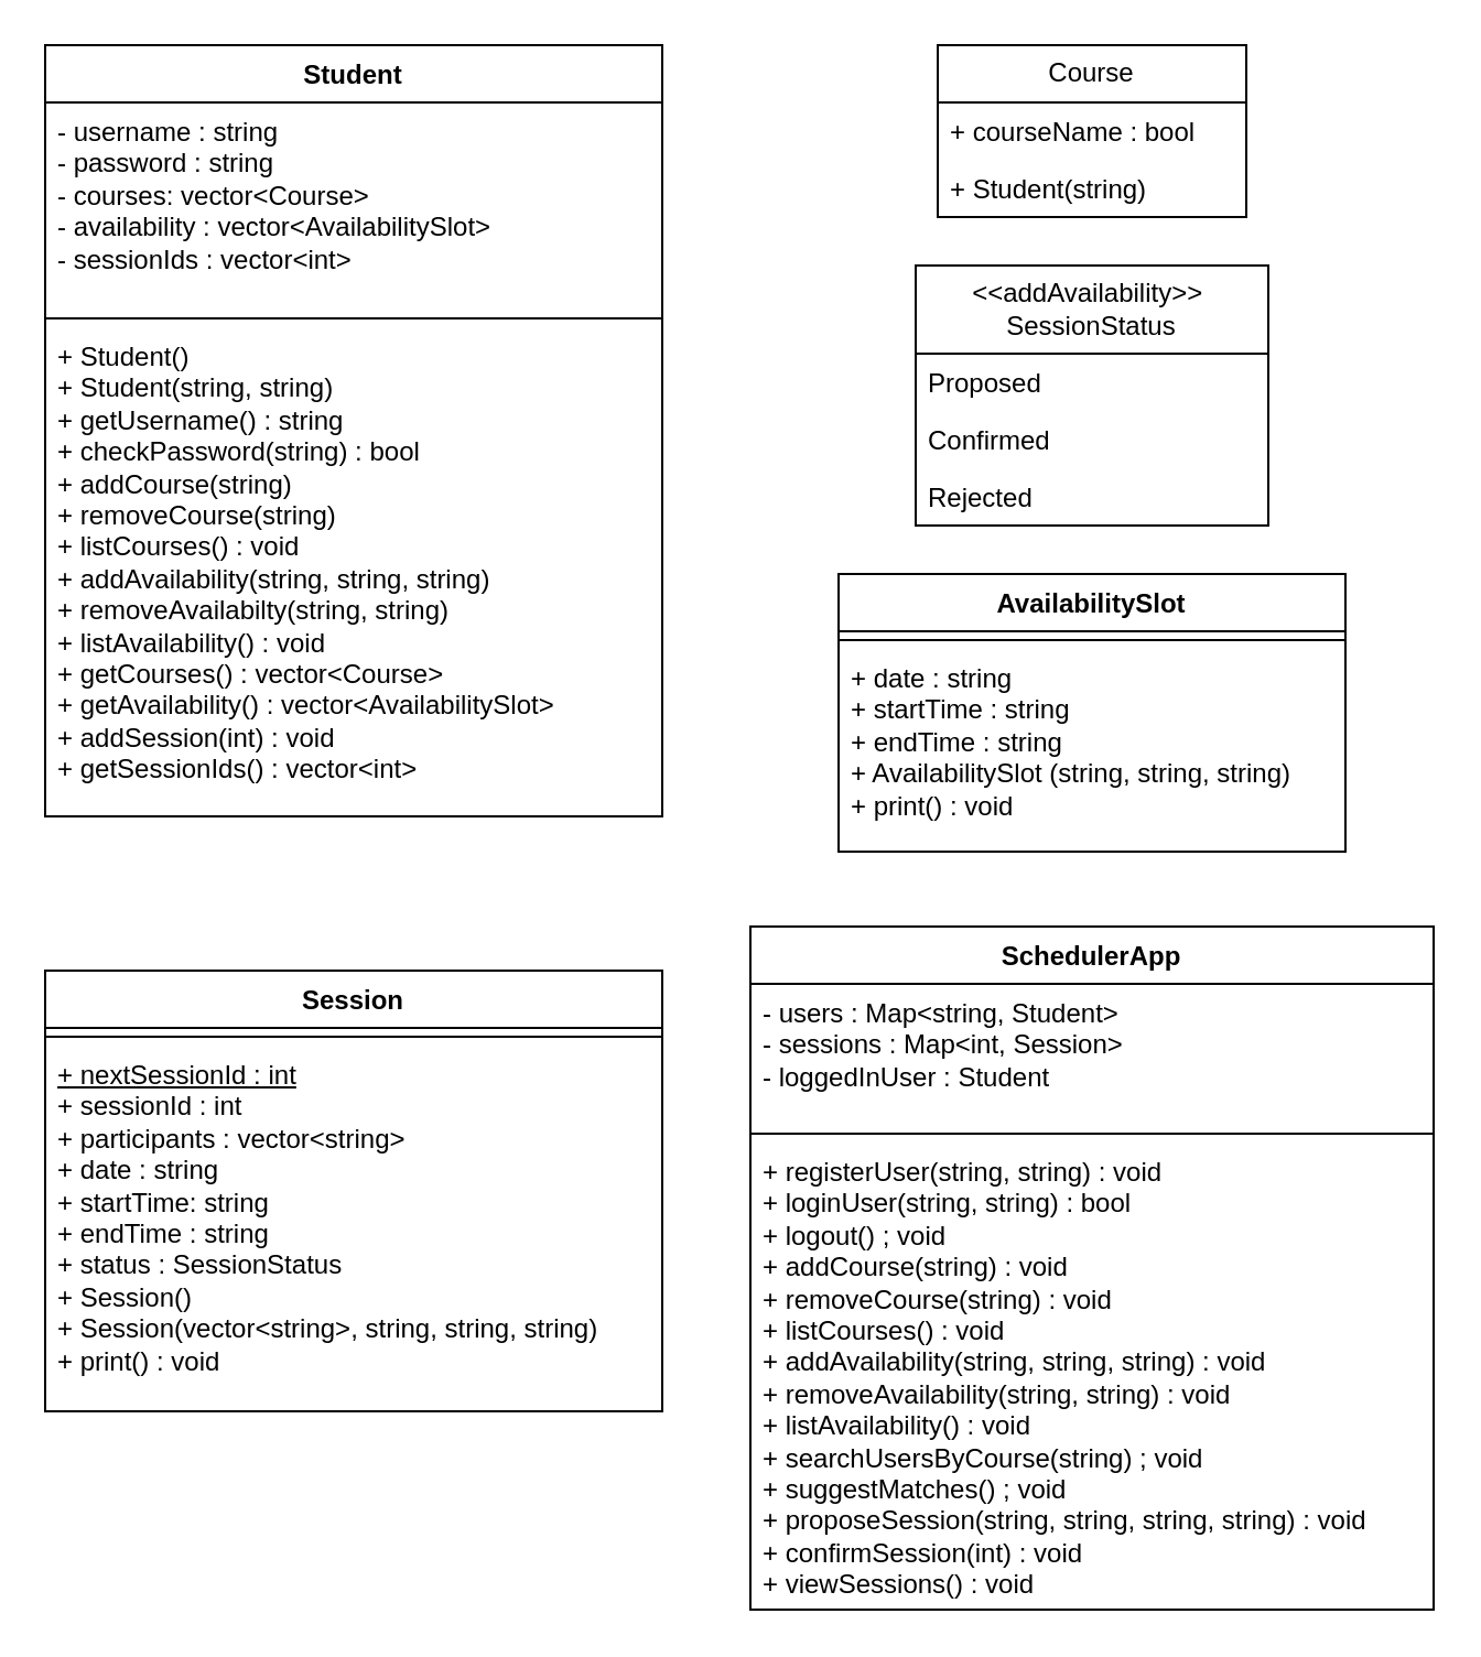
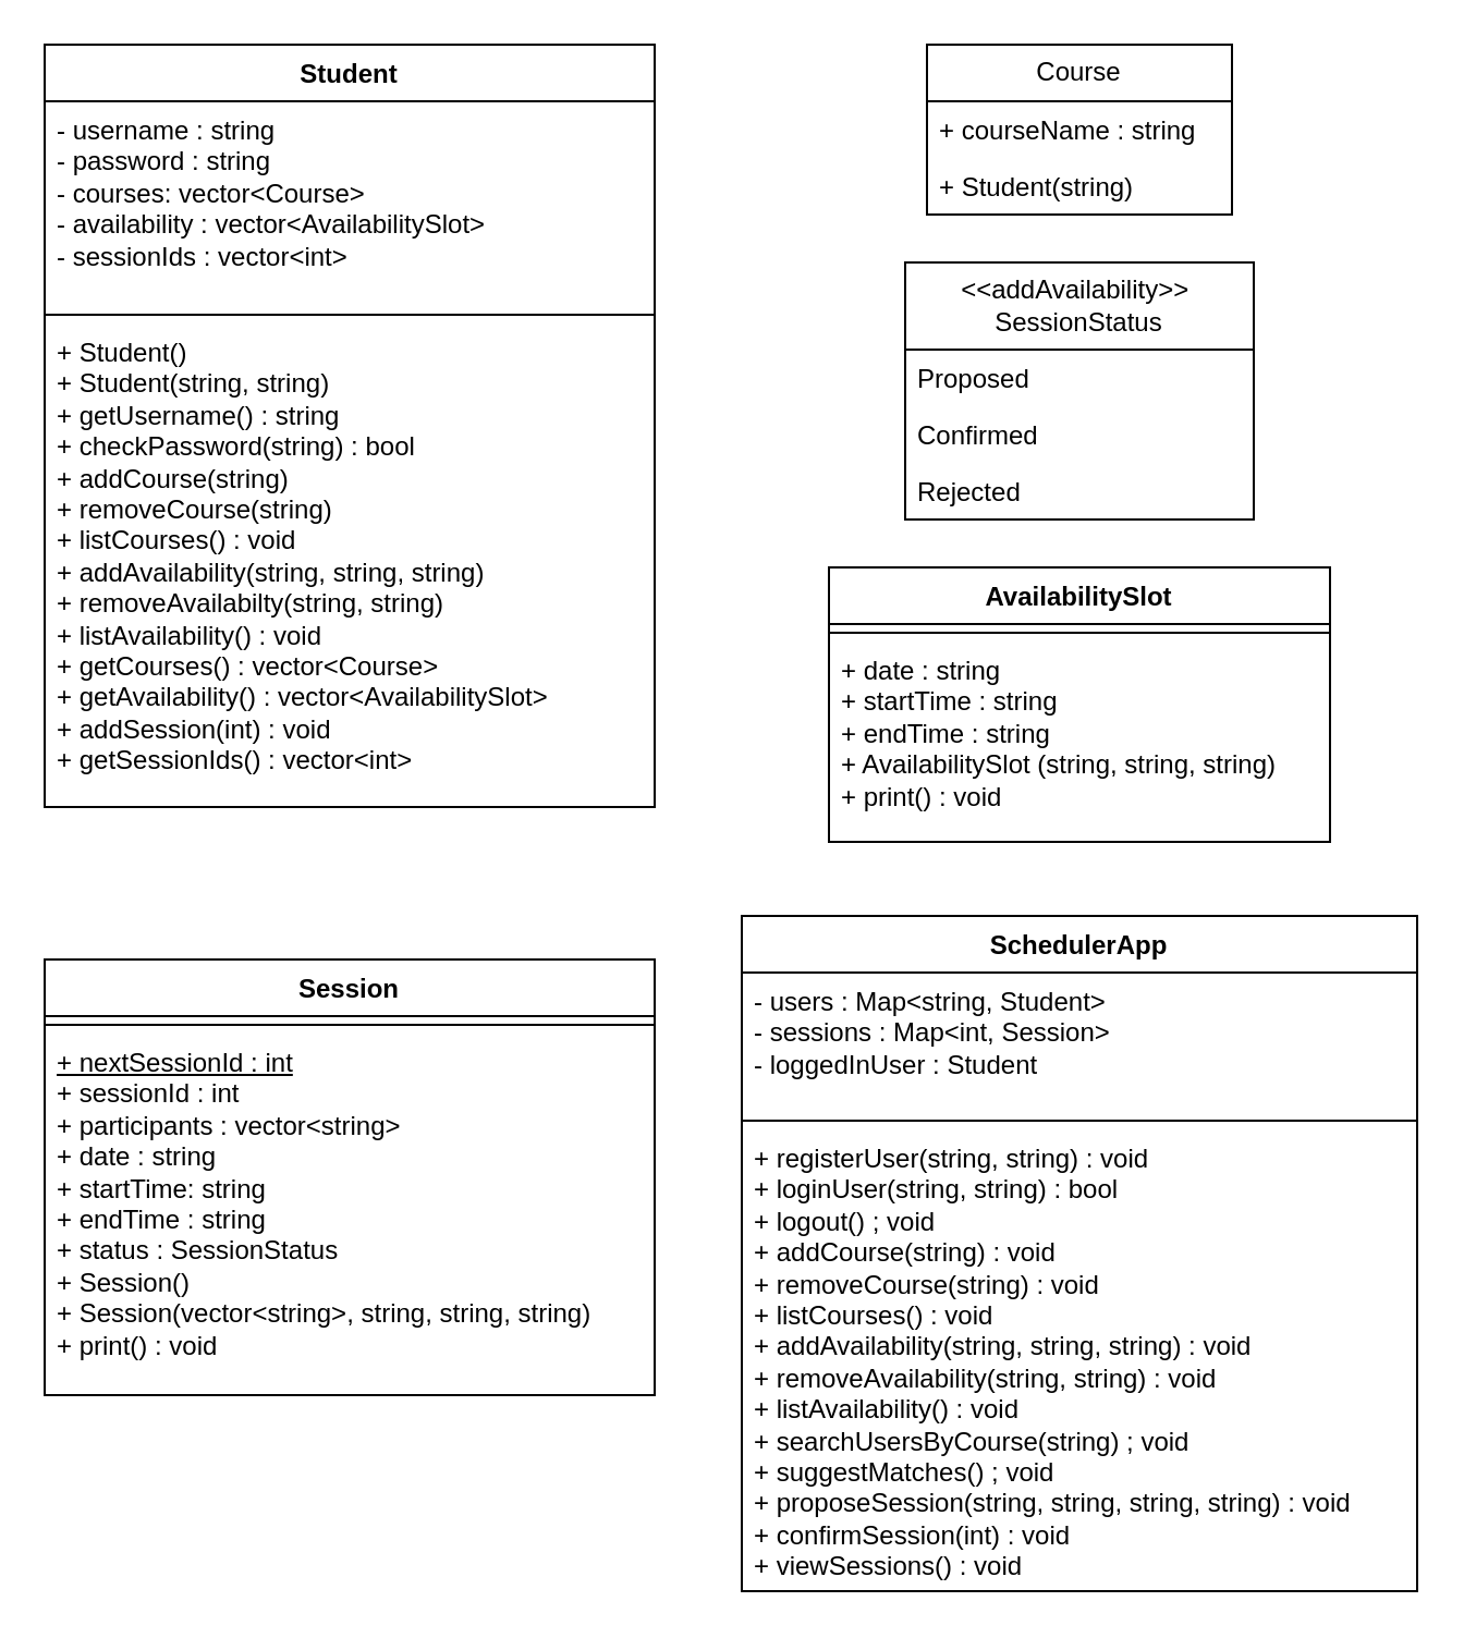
- <mxCell id="21" value="+ courseName : bool" style="text;strokeColor=none;fillColor=none;align=left;verticalAlign=top;spacingLeft=4;spacingRight=4;overflow=hidden;rotatable=0;points=[[0,0.5],[1,0.5]];portConstraint=eastwest;whiteSpace=wrap;html=1;" parent="20" vertex="1"><mxGeometry y="26" width="140" height="26" as="geometry" /></mxCell>
+ <mxCell id="21" value="+ courseName : string" style="text;strokeColor=none;fillColor=none;align=left;verticalAlign=top;spacingLeft=4;spacingRight=4;overflow=hidden;rotatable=0;points=[[0,0.5],[1,0.5]];portConstraint=eastwest;whiteSpace=wrap;html=1;" parent="20" vertex="1"><mxGeometry y="26" width="140" height="26" as="geometry" /></mxCell>
